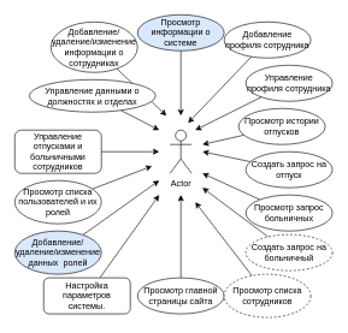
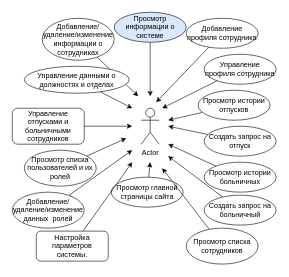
- <mxCell id="28" value="Просмотр списка пользователей и их ролей" style="ellipse;whiteSpace=wrap;html=1;" vertex="1" parent="1"><mxGeometry x="20" y="250" width="120" height="60" as="geometry" /></mxCell>
+ <mxCell id="28" value="Просмотр списка пользователей и их ролей" style="ellipse;whiteSpace=wrap;html=1;" vertex="1" parent="1"><mxGeometry x="40" y="250" width="120" height="60" as="geometry" /></mxCell>
- <mxCell id="16" value="Просмотр запрос больничных" style="ellipse;whiteSpace=wrap;html=1;" vertex="1" parent="1"><mxGeometry x="340" y="270" width="120" height="50" as="geometry" /></mxCell>
+ <mxCell id="16" value="Просмотр истории больничных" style="ellipse;whiteSpace=wrap;html=1;" vertex="1" parent="1"><mxGeometry x="340" y="270" width="120" height="50" as="geometry" /></mxCell>
- <mxCell id="30" value="Добавление/удаление/изменение данных  ролей" style="ellipse;whiteSpace=wrap;html=1;fillColor=#dae8fc;" vertex="1" parent="1"><mxGeometry x="20" y="320" width="120" height="60" as="geometry" /></mxCell>
+ <mxCell id="30" value="Добавление/удаление/изменение данных  ролей" style="ellipse;whiteSpace=wrap;html=1;" vertex="1" parent="1"><mxGeometry x="20" y="320" width="120" height="60" as="geometry" /></mxCell>
- <mxCell id="18" value="Создать запрос на больничный" style="ellipse;whiteSpace=wrap;html=1;dashed=1;" vertex="1" parent="1"><mxGeometry x="340" y="325" width="120" height="50" as="geometry" /></mxCell>
+ <mxCell id="18" value="Создать запрос на больничный" style="ellipse;whiteSpace=wrap;html=1;" vertex="1" parent="1"><mxGeometry x="340" y="325" width="120" height="50" as="geometry" /></mxCell>
- <mxCell id="4" value="Просмотр главной страницы сайта" style="ellipse;whiteSpace=wrap;html=1;" vertex="1" parent="1"><mxGeometry x="190" y="385" width="120" height="50" as="geometry" /></mxCell>
+ <mxCell id="4" value="Просмотр главной страницы сайта" style="ellipse;whiteSpace=wrap;html=1;" vertex="1" parent="1"><mxGeometry x="185" y="295" width="120" height="50" as="geometry" /></mxCell>
- <mxCell id="20" value="Просмотр списка сотрудников" style="ellipse;whiteSpace=wrap;html=1;dashed=1;" vertex="1" parent="1"><mxGeometry x="310" y="380" width="120" height="60" as="geometry" /></mxCell>
+ <mxCell id="20" value="Просмотр списка сотрудников" style="ellipse;whiteSpace=wrap;html=1;" vertex="1" parent="1"><mxGeometry x="310" y="380" width="120" height="60" as="geometry" /></mxCell>
